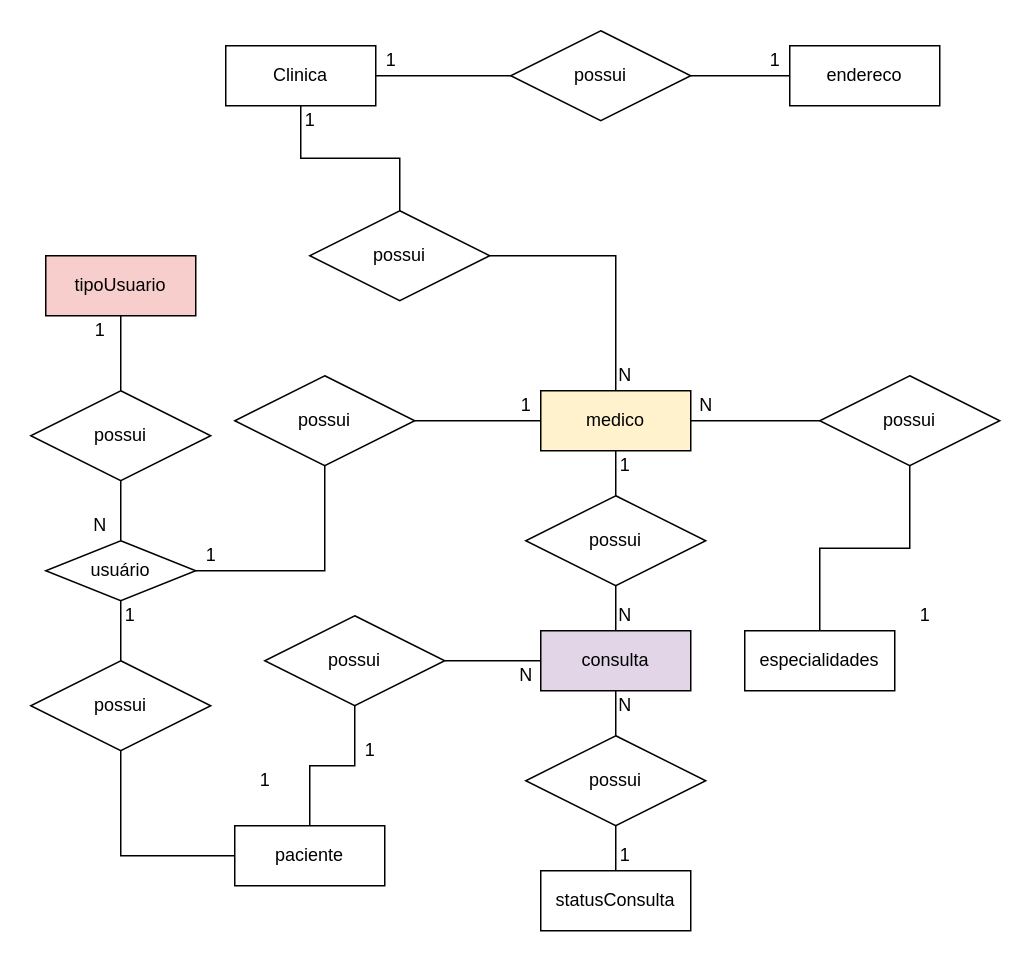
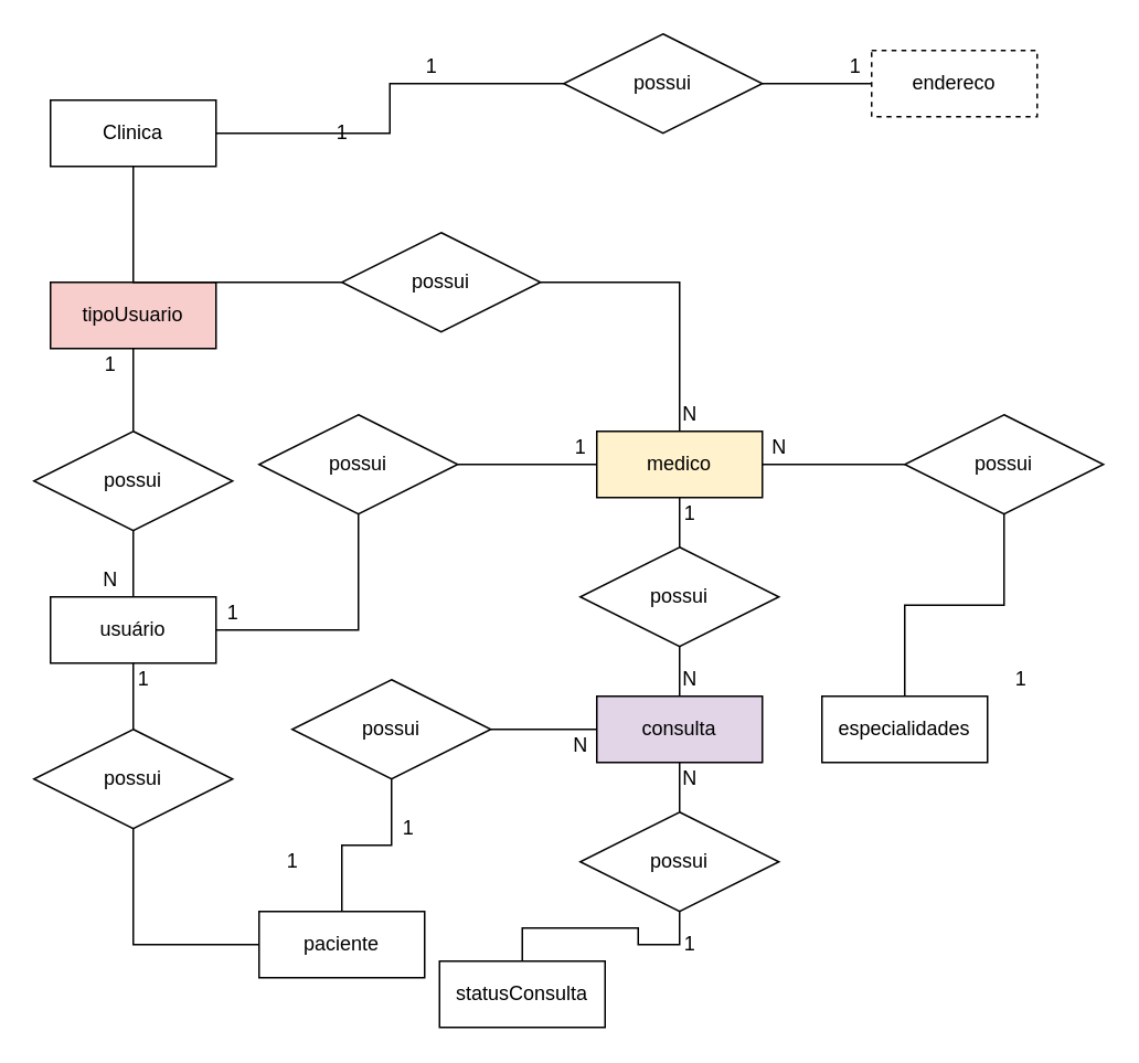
- <mxCell id="3" value="Clinica" style="whiteSpace=wrap;html=1;align=center;" parent="1" vertex="1"><mxGeometry x="150" y="30" width="100" height="40" as="geometry" /></mxCell>
+ <mxCell id="3" value="Clinica" style="whiteSpace=wrap;html=1;align=center;" parent="1" vertex="1"><mxGeometry x="30" y="60" width="100" height="40" as="geometry" /></mxCell>
- <mxCell id="25" value="endereco" style="whiteSpace=wrap;html=1;align=center;" parent="1" vertex="1"><mxGeometry x="526" y="30" width="100" height="40" as="geometry" /></mxCell>
+ <mxCell id="25" value="endereco" style="whiteSpace=wrap;html=1;align=center;dashed=1;" parent="1" vertex="1"><mxGeometry x="526" y="30" width="100" height="40" as="geometry" /></mxCell>
- <mxCell id="30" value="usuário" style="rhombus;whiteSpace=wrap;html=1;align=center;" parent="1" vertex="1"><mxGeometry x="30" y="360" width="100" height="40" as="geometry" /></mxCell>
+ <mxCell id="30" value="usuário" style="whiteSpace=wrap;html=1;align=center;" parent="1" vertex="1"><mxGeometry x="30" y="360" width="100" height="40" as="geometry" /></mxCell>
- <mxCell id="24" value="statusConsulta" style="whiteSpace=wrap;html=1;align=center;" parent="1" vertex="1"><mxGeometry x="360" y="580" width="100" height="40" as="geometry" /></mxCell>
+ <mxCell id="24" value="statusConsulta" style="whiteSpace=wrap;html=1;align=center;" parent="1" vertex="1"><mxGeometry x="265" y="580" width="100" height="40" as="geometry" /></mxCell>
